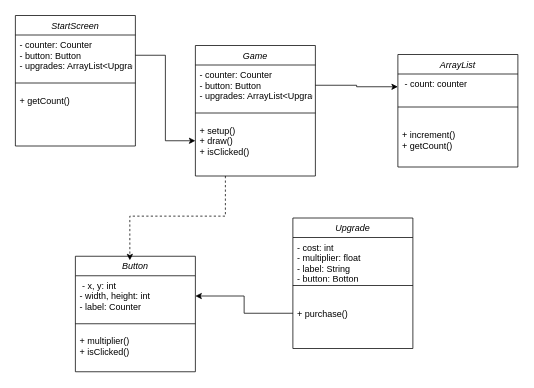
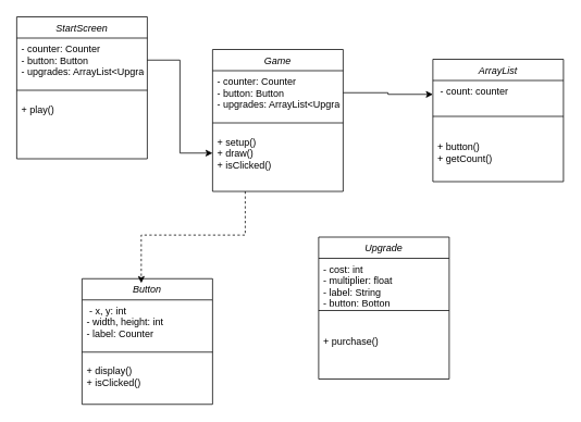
- <mxCell id="21" value="+ getCount()" style="text;align=left;verticalAlign=top;spacingLeft=4;spacingRight=4;overflow=hidden;rotatable=0;points=[[0,0.5],[1,0.5]];portConstraint=eastwest;" vertex="1" parent="18"><mxGeometry y="100" width="160" height="54" as="geometry" /></mxCell>
+ <mxCell id="21" value="+ play()" style="text;align=left;verticalAlign=top;spacingLeft=4;spacingRight=4;overflow=hidden;rotatable=0;points=[[0,0.5],[1,0.5]];portConstraint=eastwest;" vertex="1" parent="18"><mxGeometry y="100" width="160" height="54" as="geometry" /></mxCell>
- <mxCell id="9" value="&#10;+ increment()&#10;+ getCount() " style="text;align=left;verticalAlign=top;spacingLeft=4;spacingRight=4;overflow=hidden;rotatable=0;points=[[0,0.5],[1,0.5]];portConstraint=eastwest;" vertex="1" parent="6"><mxGeometry y="80" width="160" height="70" as="geometry" /></mxCell>
+ <mxCell id="9" value="&#10;+ button()&#10;+ getCount() " style="text;align=left;verticalAlign=top;spacingLeft=4;spacingRight=4;overflow=hidden;rotatable=0;points=[[0,0.5],[1,0.5]];portConstraint=eastwest;" vertex="1" parent="6"><mxGeometry y="80" width="160" height="70" as="geometry" /></mxCell>
- <mxCell id="24" style="edgeStyle=orthogonalEdgeStyle;rounded=0;orthogonalLoop=1;jettySize=auto;html=1;exitX=0;exitY=0.5;exitDx=0;exitDy=0;entryX=1;entryY=0.5;entryDx=0;entryDy=0;" edge="1" parent="1" source="17" target="11"><mxGeometry relative="1" as="geometry" /></mxCell>
- <mxCell id="13" value="+ multiplier()&#10;+ isClicked()" style="text;align=left;verticalAlign=top;spacingLeft=4;spacingRight=4;overflow=hidden;rotatable=0;points=[[0,0.5],[1,0.5]];portConstraint=eastwest;" vertex="1" parent="10"><mxGeometry y="100" width="160" height="54" as="geometry" /></mxCell>
+ <mxCell id="13" value="+ display()&#10;+ isClicked()" style="text;align=left;verticalAlign=top;spacingLeft=4;spacingRight=4;overflow=hidden;rotatable=0;points=[[0,0.5],[1,0.5]];portConstraint=eastwest;" vertex="1" parent="10"><mxGeometry y="100" width="160" height="54" as="geometry" /></mxCell>
